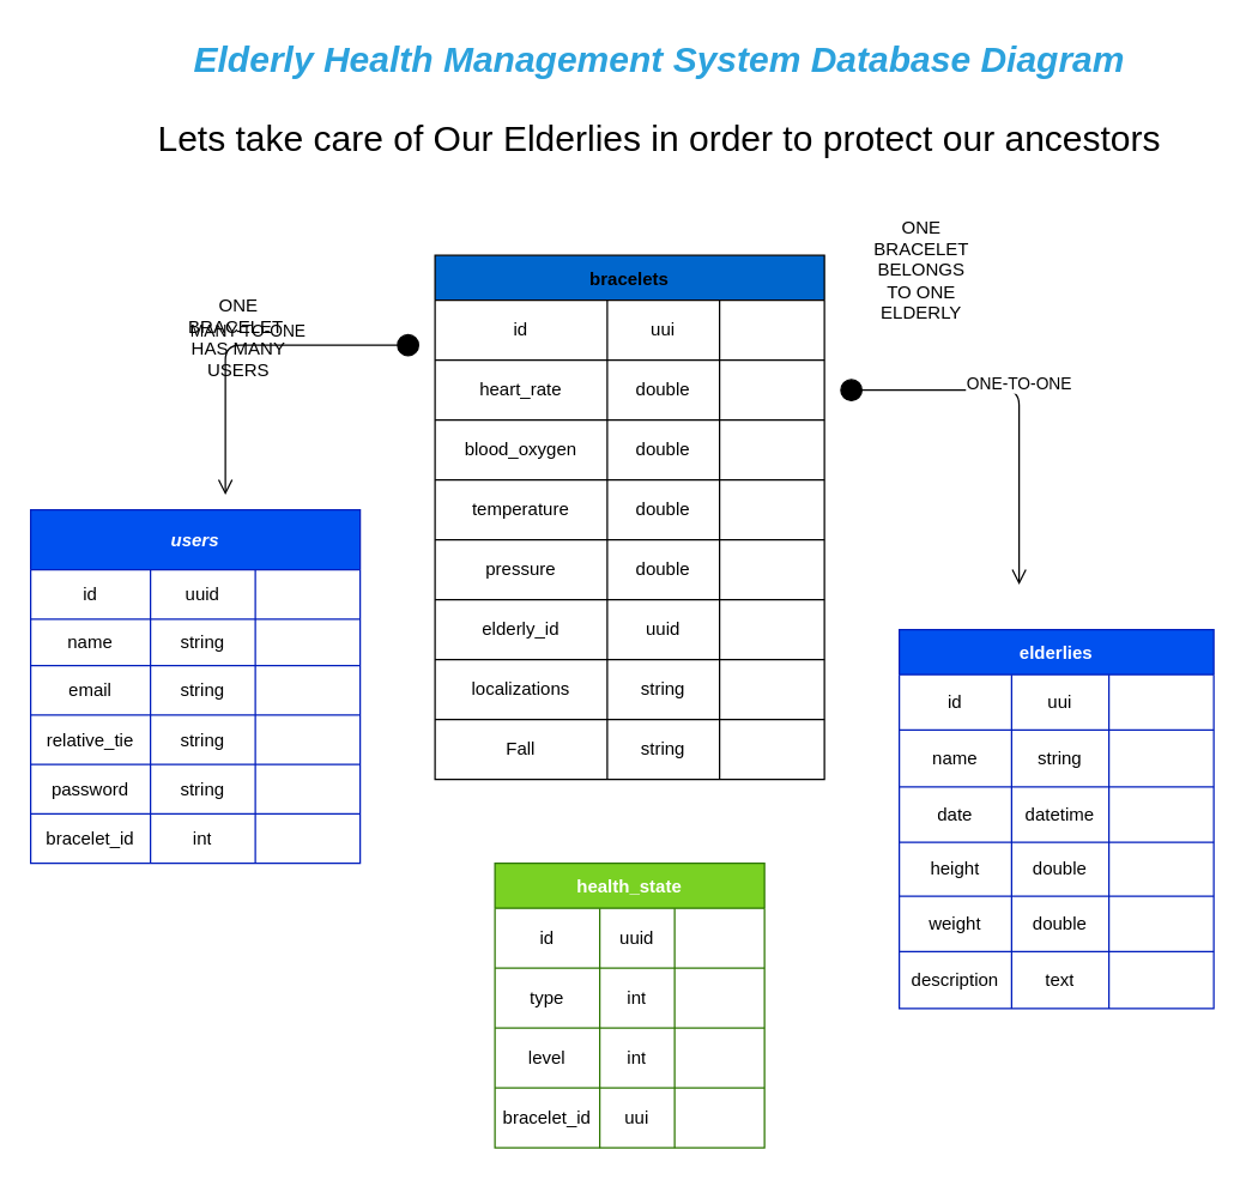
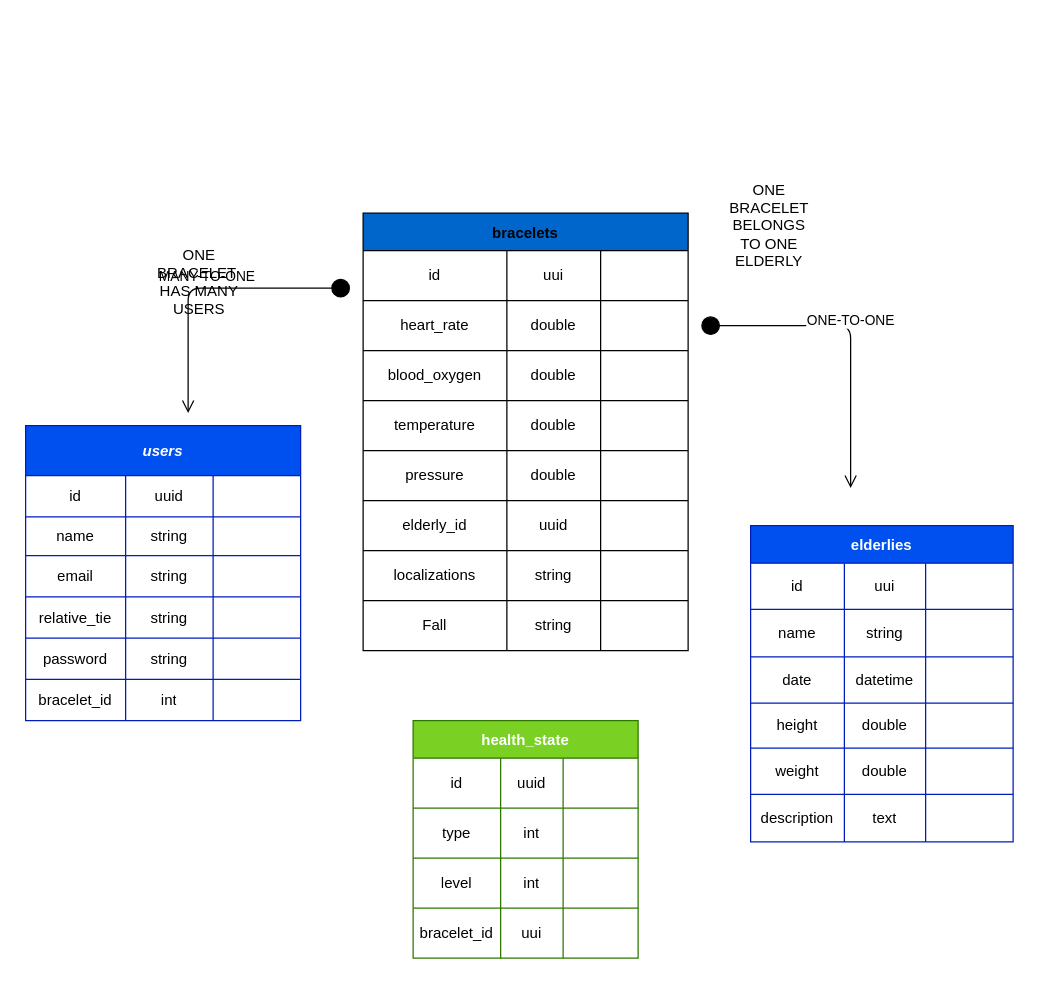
- <mxCell id="106" value="&lt;h1 style=&quot;&quot;&gt;&lt;i style=&quot;&quot;&gt;&lt;font style=&quot;font-size: 24px;&quot; color=&quot;#2ca2dd&quot;&gt;Elderly Health Management System Database Diagram&lt;/font&gt;&lt;/i&gt;&lt;/h1&gt;&lt;p style=&quot;font-size: 24px;&quot;&gt;Lets take care of Our Elderlies in order to protect our ancestors&lt;/p&gt;" style="text;html=1;strokeColor=none;fillColor=none;spacing=5;spacingTop=-20;whiteSpace=wrap;overflow=hidden;rounded=0;labelBackgroundColor=none;align=center;" parent="1" vertex="1"><mxGeometry x="80" y="20" width="720" height="120" as="geometry" /></mxCell>
